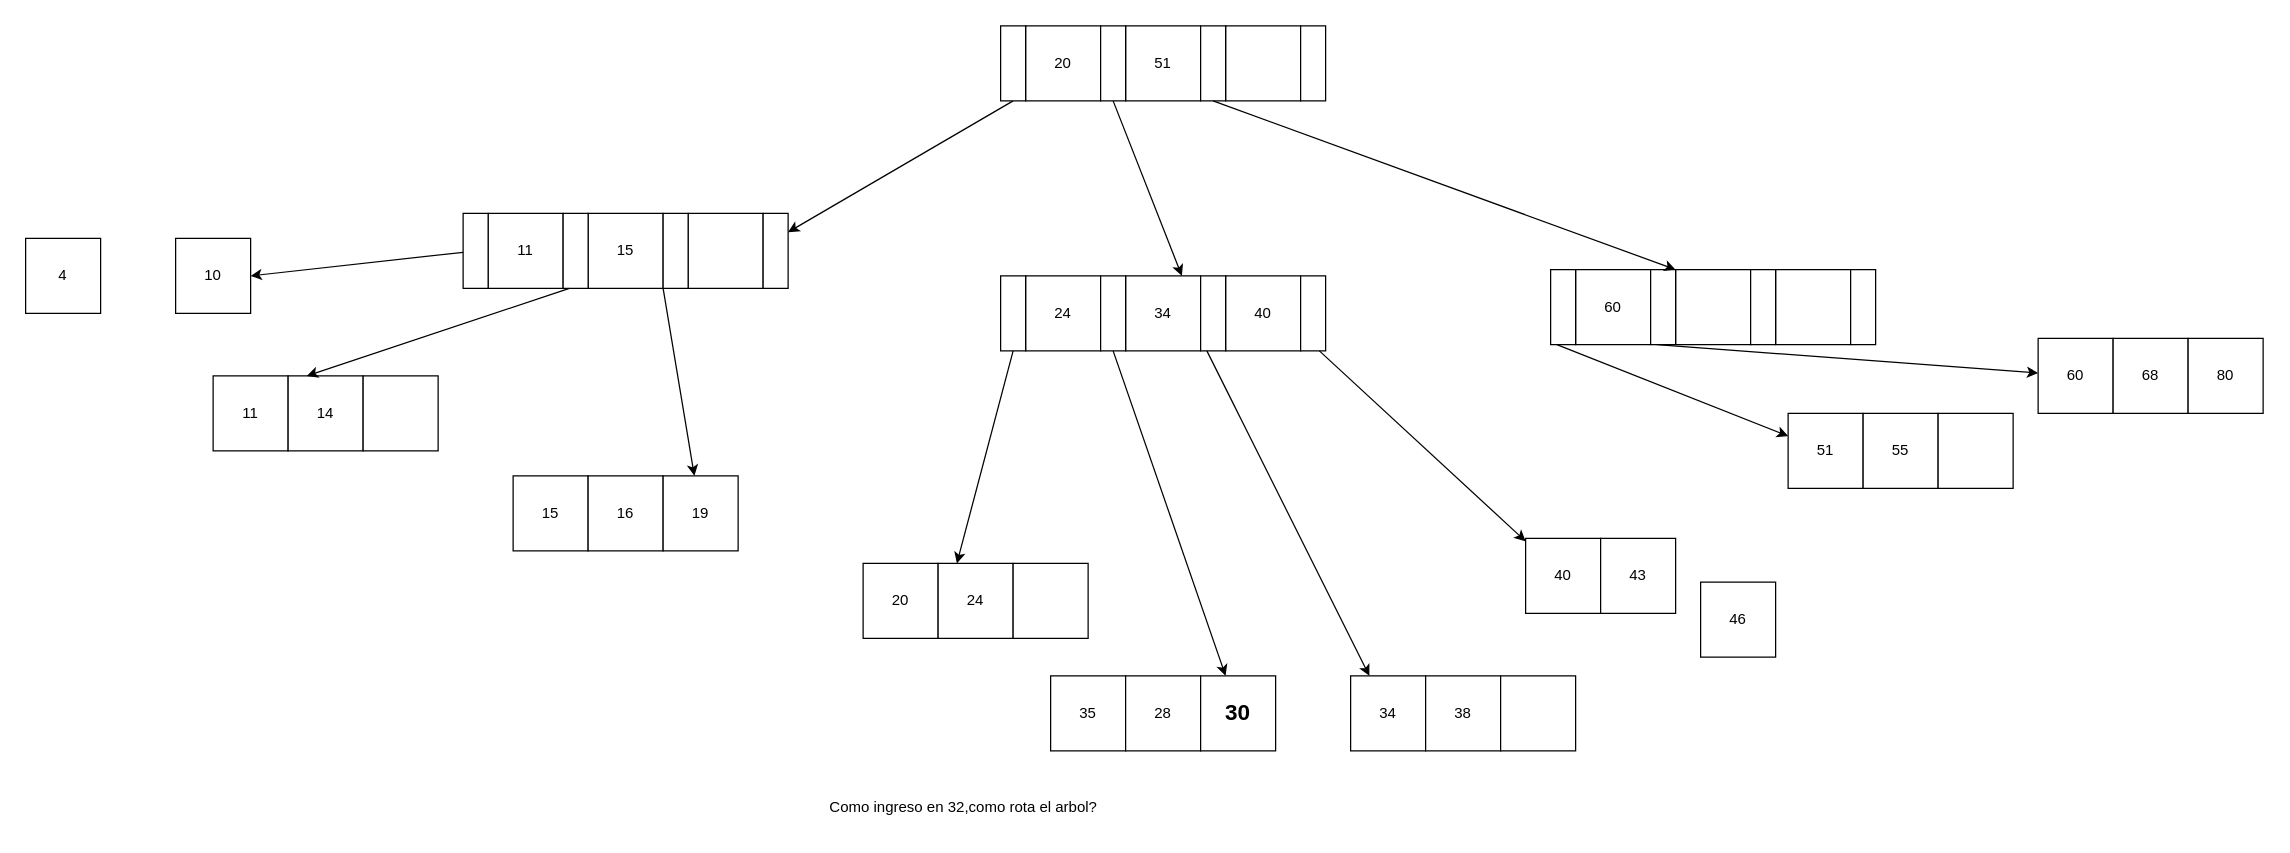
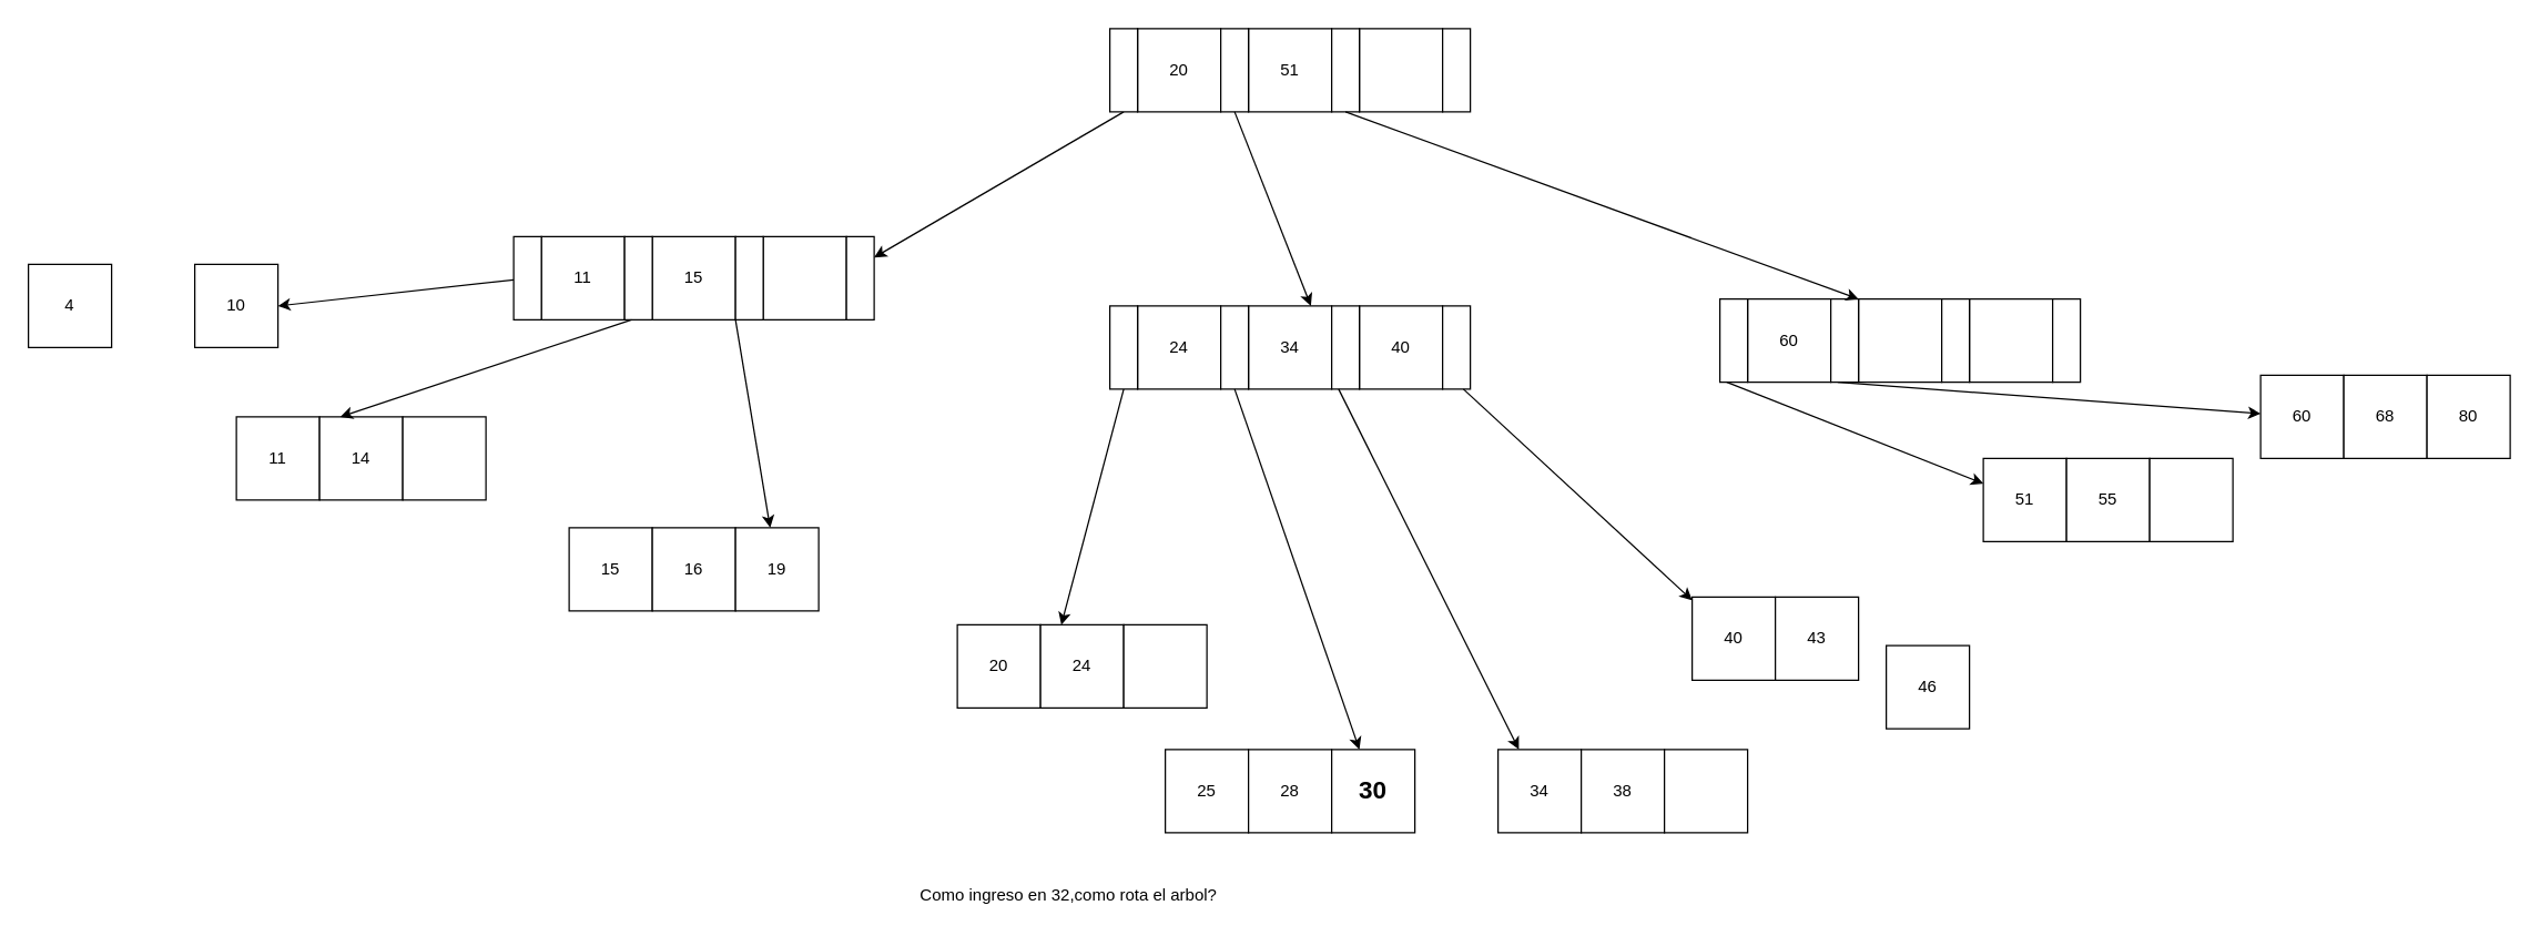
- <mxCell id="31" value="35" style="rounded=0;whiteSpace=wrap;html=1;" vertex="1" parent="1"><mxGeometry x="840" y="540" width="60" height="60" as="geometry" /></mxCell>
+ <mxCell id="31" value="25" style="rounded=0;whiteSpace=wrap;html=1;" vertex="1" parent="1"><mxGeometry x="840" y="540" width="60" height="60" as="geometry" /></mxCell>
